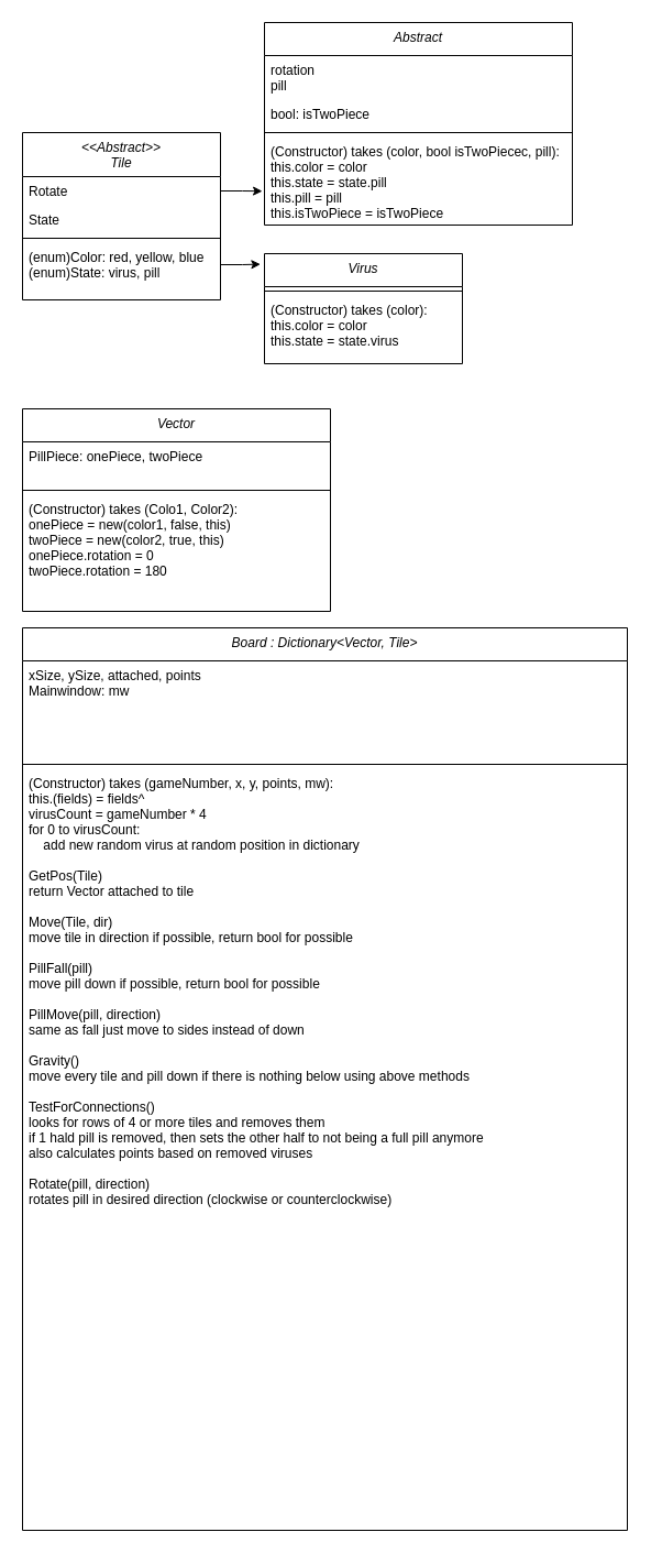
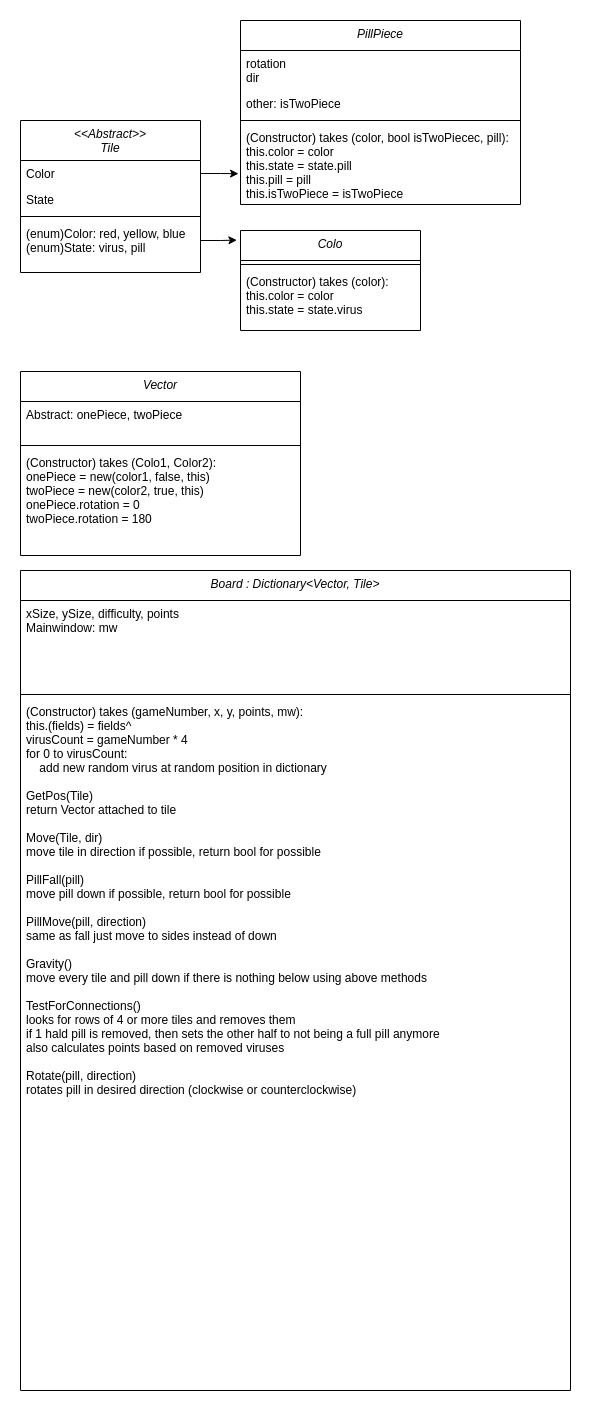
- <mxCell id="7" value="Abstract" style="swimlane;fontStyle=2;align=center;verticalAlign=top;childLayout=stackLayout;horizontal=1;startSize=30;horizontalStack=0;resizeParent=1;resizeLast=0;collapsible=1;marginBottom=0;rounded=0;shadow=0;strokeWidth=1;" parent="1" vertex="1"><mxGeometry x="240" y="20" width="280" height="184" as="geometry"><mxRectangle x="230" y="140" width="160" height="26" as="alternateBounds" /></mxGeometry></mxCell>
+ <mxCell id="7" value="PillPiece" style="swimlane;fontStyle=2;align=center;verticalAlign=top;childLayout=stackLayout;horizontal=1;startSize=30;horizontalStack=0;resizeParent=1;resizeLast=0;collapsible=1;marginBottom=0;rounded=0;shadow=0;strokeWidth=1;" parent="1" vertex="1"><mxGeometry x="240" y="20" width="280" height="184" as="geometry"><mxRectangle x="230" y="140" width="160" height="26" as="alternateBounds" /></mxGeometry></mxCell>
- <mxCell id="8" value="rotation&#10;pill" style="text;align=left;verticalAlign=top;spacingLeft=4;spacingRight=4;overflow=hidden;rotatable=0;points=[[0,0.5],[1,0.5]];portConstraint=eastwest;" parent="7" vertex="1"><mxGeometry y="30" width="280" height="40" as="geometry" /></mxCell>
+ <mxCell id="8" value="rotation&#10;dir" style="text;align=left;verticalAlign=top;spacingLeft=4;spacingRight=4;overflow=hidden;rotatable=0;points=[[0,0.5],[1,0.5]];portConstraint=eastwest;" parent="7" vertex="1"><mxGeometry y="30" width="280" height="40" as="geometry" /></mxCell>
- <mxCell id="9" value="bool: isTwoPiece" style="text;align=left;verticalAlign=top;spacingLeft=4;spacingRight=4;overflow=hidden;rotatable=0;points=[[0,0.5],[1,0.5]];portConstraint=eastwest;rounded=0;shadow=0;html=0;" parent="7" vertex="1"><mxGeometry y="70" width="280" height="26" as="geometry" /></mxCell>
+ <mxCell id="9" value="other: isTwoPiece" style="text;align=left;verticalAlign=top;spacingLeft=4;spacingRight=4;overflow=hidden;rotatable=0;points=[[0,0.5],[1,0.5]];portConstraint=eastwest;rounded=0;shadow=0;html=0;" parent="7" vertex="1"><mxGeometry y="70" width="280" height="26" as="geometry" /></mxCell>
- <mxCell id="3" value="Rotate" style="text;align=left;verticalAlign=top;spacingLeft=4;spacingRight=4;overflow=hidden;rotatable=0;points=[[0,0.5],[1,0.5]];portConstraint=eastwest;" parent="2" vertex="1"><mxGeometry y="40" width="180" height="26" as="geometry" /></mxCell>
+ <mxCell id="3" value="Color" style="text;align=left;verticalAlign=top;spacingLeft=4;spacingRight=4;overflow=hidden;rotatable=0;points=[[0,0.5],[1,0.5]];portConstraint=eastwest;" parent="2" vertex="1"><mxGeometry y="40" width="180" height="26" as="geometry" /></mxCell>
- <mxCell id="12" value="Virus" style="swimlane;fontStyle=2;align=center;verticalAlign=top;childLayout=stackLayout;horizontal=1;startSize=30;horizontalStack=0;resizeParent=1;resizeLast=0;collapsible=1;marginBottom=0;rounded=0;shadow=0;strokeWidth=1;" parent="1" vertex="1"><mxGeometry x="240" y="230" width="180" height="100" as="geometry"><mxRectangle x="230" y="140" width="160" height="26" as="alternateBounds" /></mxGeometry></mxCell>
+ <mxCell id="12" value="Colo" style="swimlane;fontStyle=2;align=center;verticalAlign=top;childLayout=stackLayout;horizontal=1;startSize=30;horizontalStack=0;resizeParent=1;resizeLast=0;collapsible=1;marginBottom=0;rounded=0;shadow=0;strokeWidth=1;" parent="1" vertex="1"><mxGeometry x="240" y="230" width="180" height="100" as="geometry"><mxRectangle x="230" y="140" width="160" height="26" as="alternateBounds" /></mxGeometry></mxCell>
- <mxCell id="18" value="PillPiece: onePiece, twoPiece" style="text;align=left;verticalAlign=top;spacingLeft=4;spacingRight=4;overflow=hidden;rotatable=0;points=[[0,0.5],[1,0.5]];portConstraint=eastwest;" parent="17" vertex="1"><mxGeometry y="30" width="280" height="40" as="geometry" /></mxCell>
+ <mxCell id="18" value="Abstract: onePiece, twoPiece" style="text;align=left;verticalAlign=top;spacingLeft=4;spacingRight=4;overflow=hidden;rotatable=0;points=[[0,0.5],[1,0.5]];portConstraint=eastwest;" parent="17" vertex="1"><mxGeometry y="30" width="280" height="40" as="geometry" /></mxCell>
- <mxCell id="22" value="xSize, ySize, attached, points&#10;Mainwindow: mw" style="text;align=left;verticalAlign=top;spacingLeft=4;spacingRight=4;overflow=hidden;rotatable=0;points=[[0,0.5],[1,0.5]];portConstraint=eastwest;" parent="21" vertex="1"><mxGeometry y="30" width="550" height="90" as="geometry" /></mxCell>
+ <mxCell id="22" value="xSize, ySize, difficulty, points&#10;Mainwindow: mw" style="text;align=left;verticalAlign=top;spacingLeft=4;spacingRight=4;overflow=hidden;rotatable=0;points=[[0,0.5],[1,0.5]];portConstraint=eastwest;" parent="21" vertex="1"><mxGeometry y="30" width="550" height="90" as="geometry" /></mxCell>
